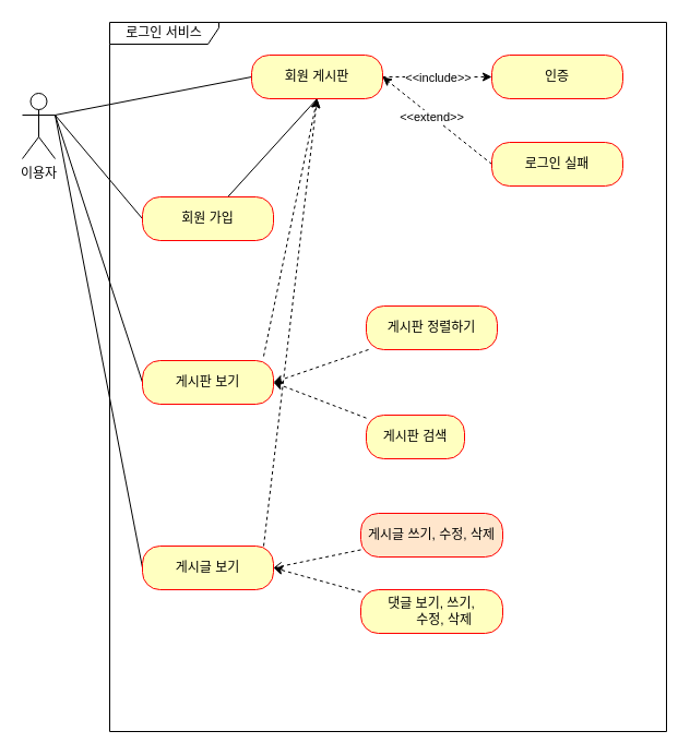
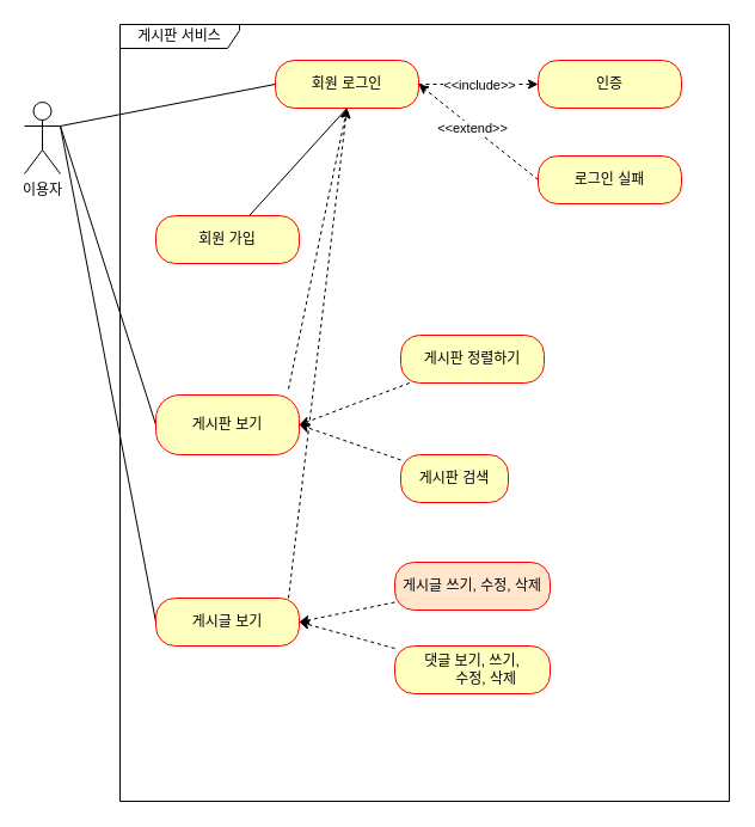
- <mxCell id="3" value="로그인 서비스" style="shape=umlFrame;whiteSpace=wrap;html=1;pointerEvents=0;width=100;height=20;" vertex="1" parent="1"><mxGeometry x="100" y="20" width="510" height="650" as="geometry" /></mxCell>
+ <mxCell id="3" value="게시판 서비스" style="shape=umlFrame;whiteSpace=wrap;html=1;pointerEvents=0;width=100;height=20;" vertex="1" parent="1"><mxGeometry x="100" y="20" width="510" height="650" as="geometry" /></mxCell>
- <mxCell id="16" value="회원 게시판" style="rounded=1;whiteSpace=wrap;html=1;arcSize=40;fontColor=#000000;fillColor=#ffffc0;strokeColor=#ff0000;" vertex="1" parent="1"><mxGeometry x="230" y="50" width="120" height="40" as="geometry" /></mxCell>
+ <mxCell id="16" value="회원 로그인" style="rounded=1;whiteSpace=wrap;html=1;arcSize=40;fontColor=#000000;fillColor=#ffffc0;strokeColor=#ff0000;" vertex="1" parent="1"><mxGeometry x="230" y="50" width="120" height="40" as="geometry" /></mxCell>
- <mxCell id="4" style="rounded=0;orthogonalLoop=1;jettySize=auto;html=1;entryX=1;entryY=0.333;entryDx=0;entryDy=0;entryPerimeter=0;endArrow=none;endFill=0;exitX=0;exitY=0.5;exitDx=0;exitDy=0;" edge="1" parent="1" source="6" target="2"><mxGeometry relative="1" as="geometry" /></mxCell>
- <mxCell id="9" value="게시판 보기" style="rounded=1;whiteSpace=wrap;html=1;arcSize=40;fontColor=#000000;fillColor=#ffffc0;strokeColor=#ff0000;" vertex="1" parent="1"><mxGeometry x="130" y="330" width="120" height="40" as="geometry" /></mxCell>
+ <mxCell id="9" value="게시판 보기" style="rounded=1;whiteSpace=wrap;html=1;arcSize=40;fontColor=#000000;fillColor=#ffffc0;strokeColor=#ff0000;" vertex="1" parent="1"><mxGeometry x="130" y="330" width="120" height="50" as="geometry" /></mxCell>
- <mxCell id="25" style="rounded=0;orthogonalLoop=1;jettySize=auto;html=1;entryX=1;entryY=0.5;entryDx=0;entryDy=0;dashed=1;endArrow=open;" edge="1" parent="1" source="26" target="12"><mxGeometry relative="1" as="geometry" /></mxCell>
+ <mxCell id="25" style="rounded=0;orthogonalLoop=1;jettySize=auto;html=1;entryX=1;entryY=0.5;entryDx=0;entryDy=0;dashed=1;" edge="1" parent="1" source="26" target="12"><mxGeometry relative="1" as="geometry" /></mxCell>
